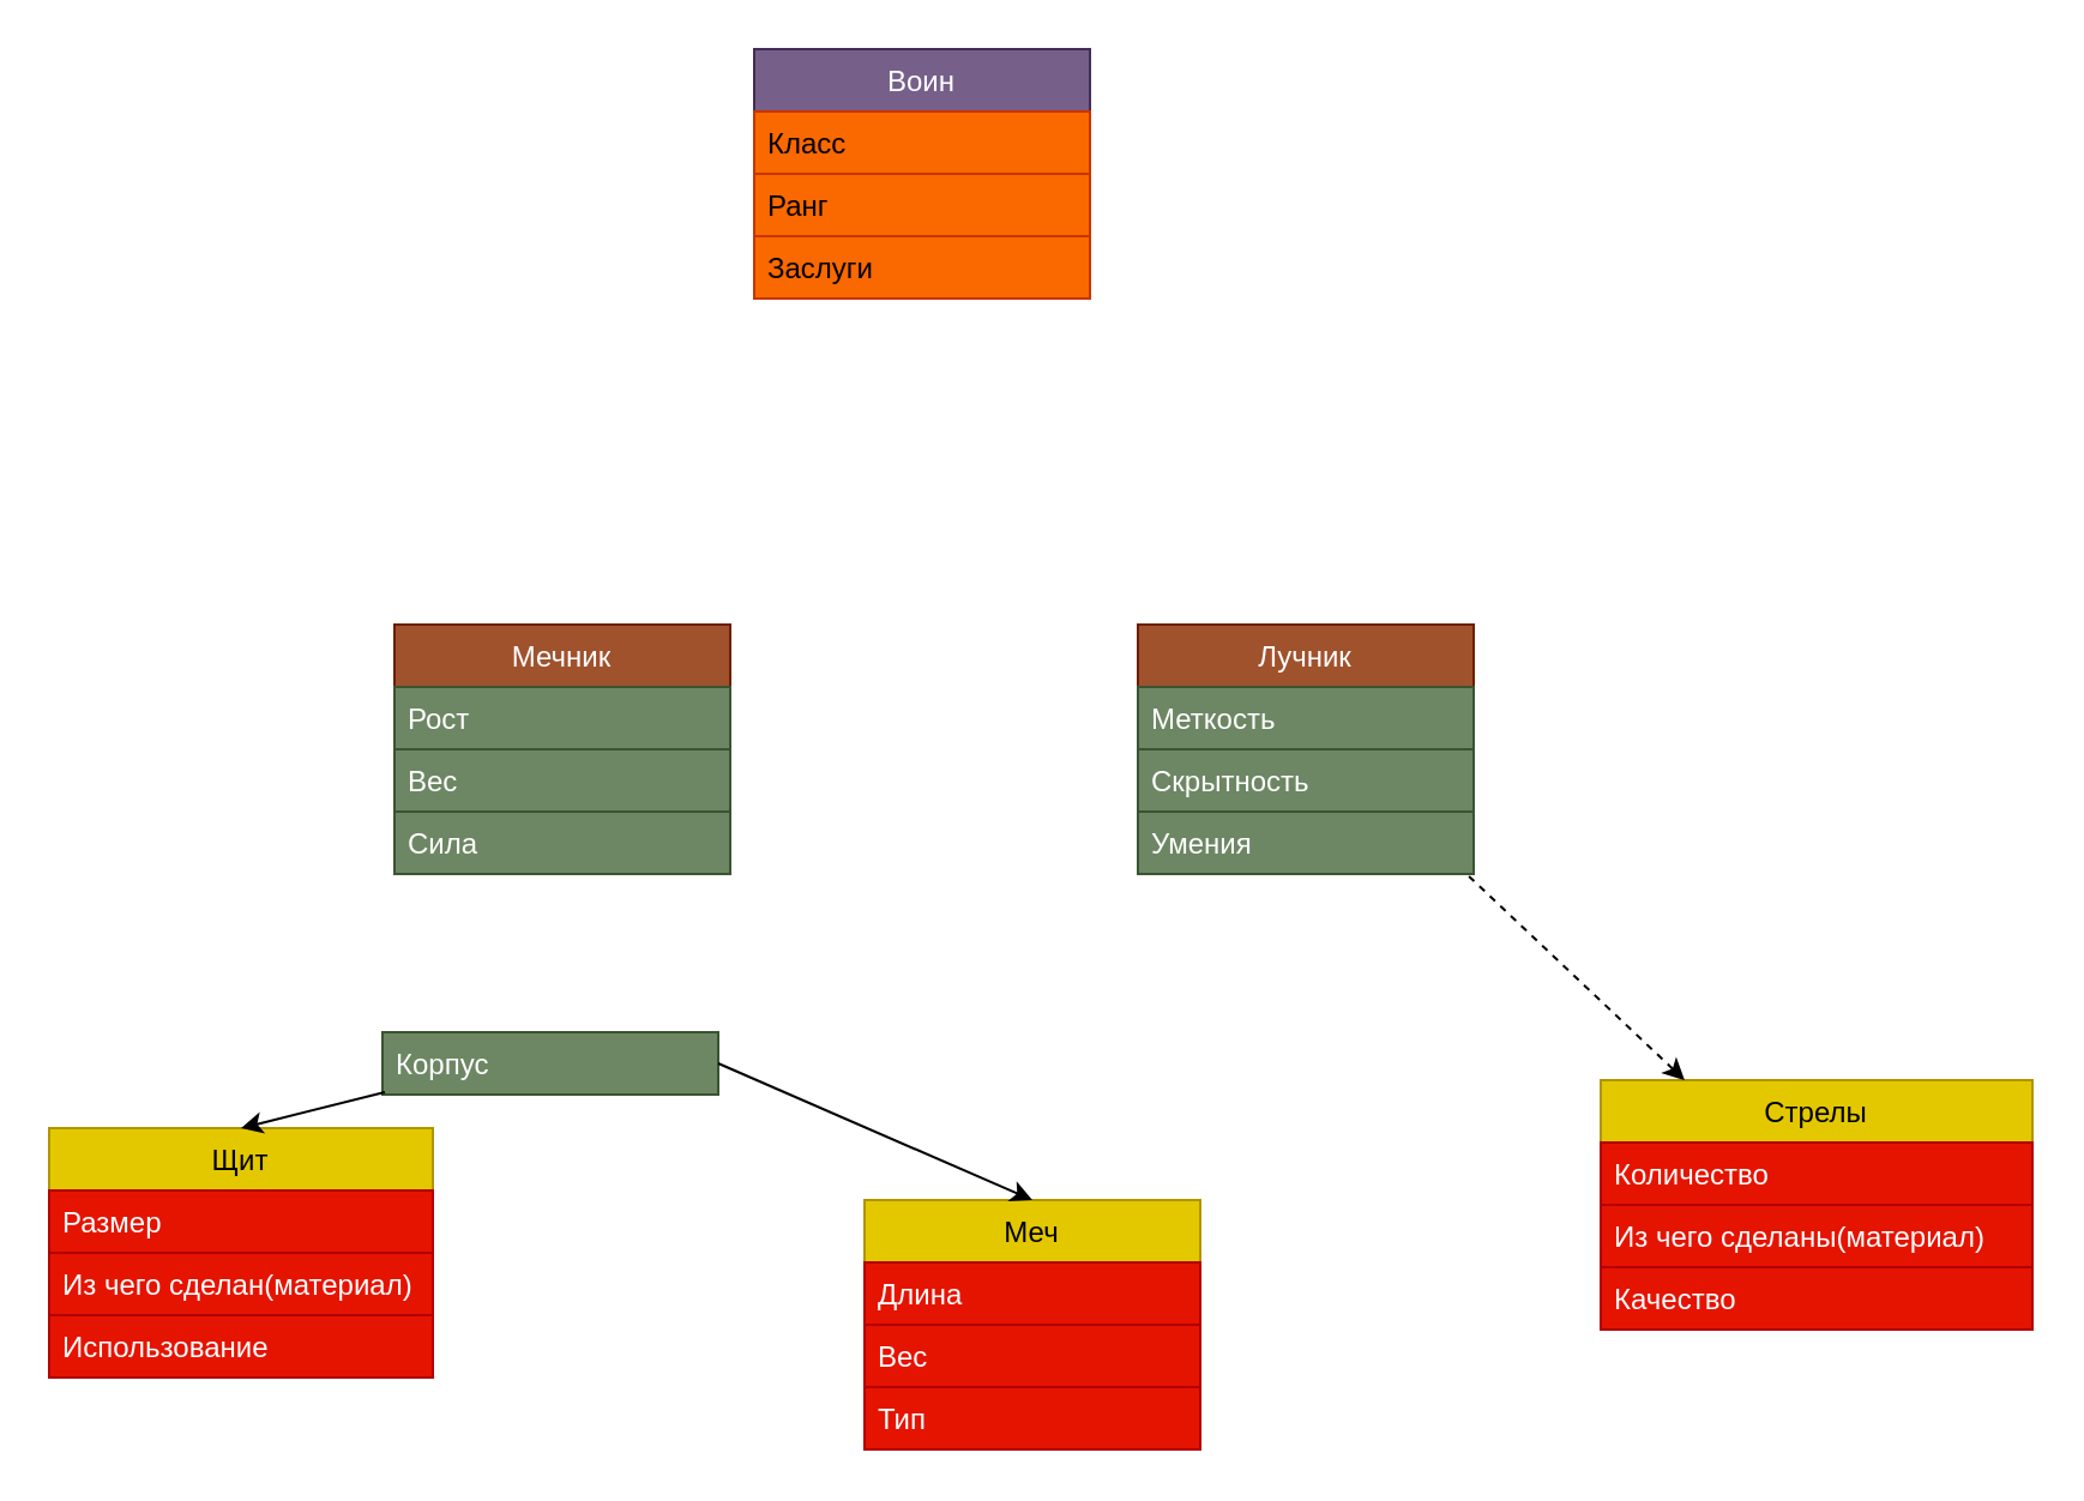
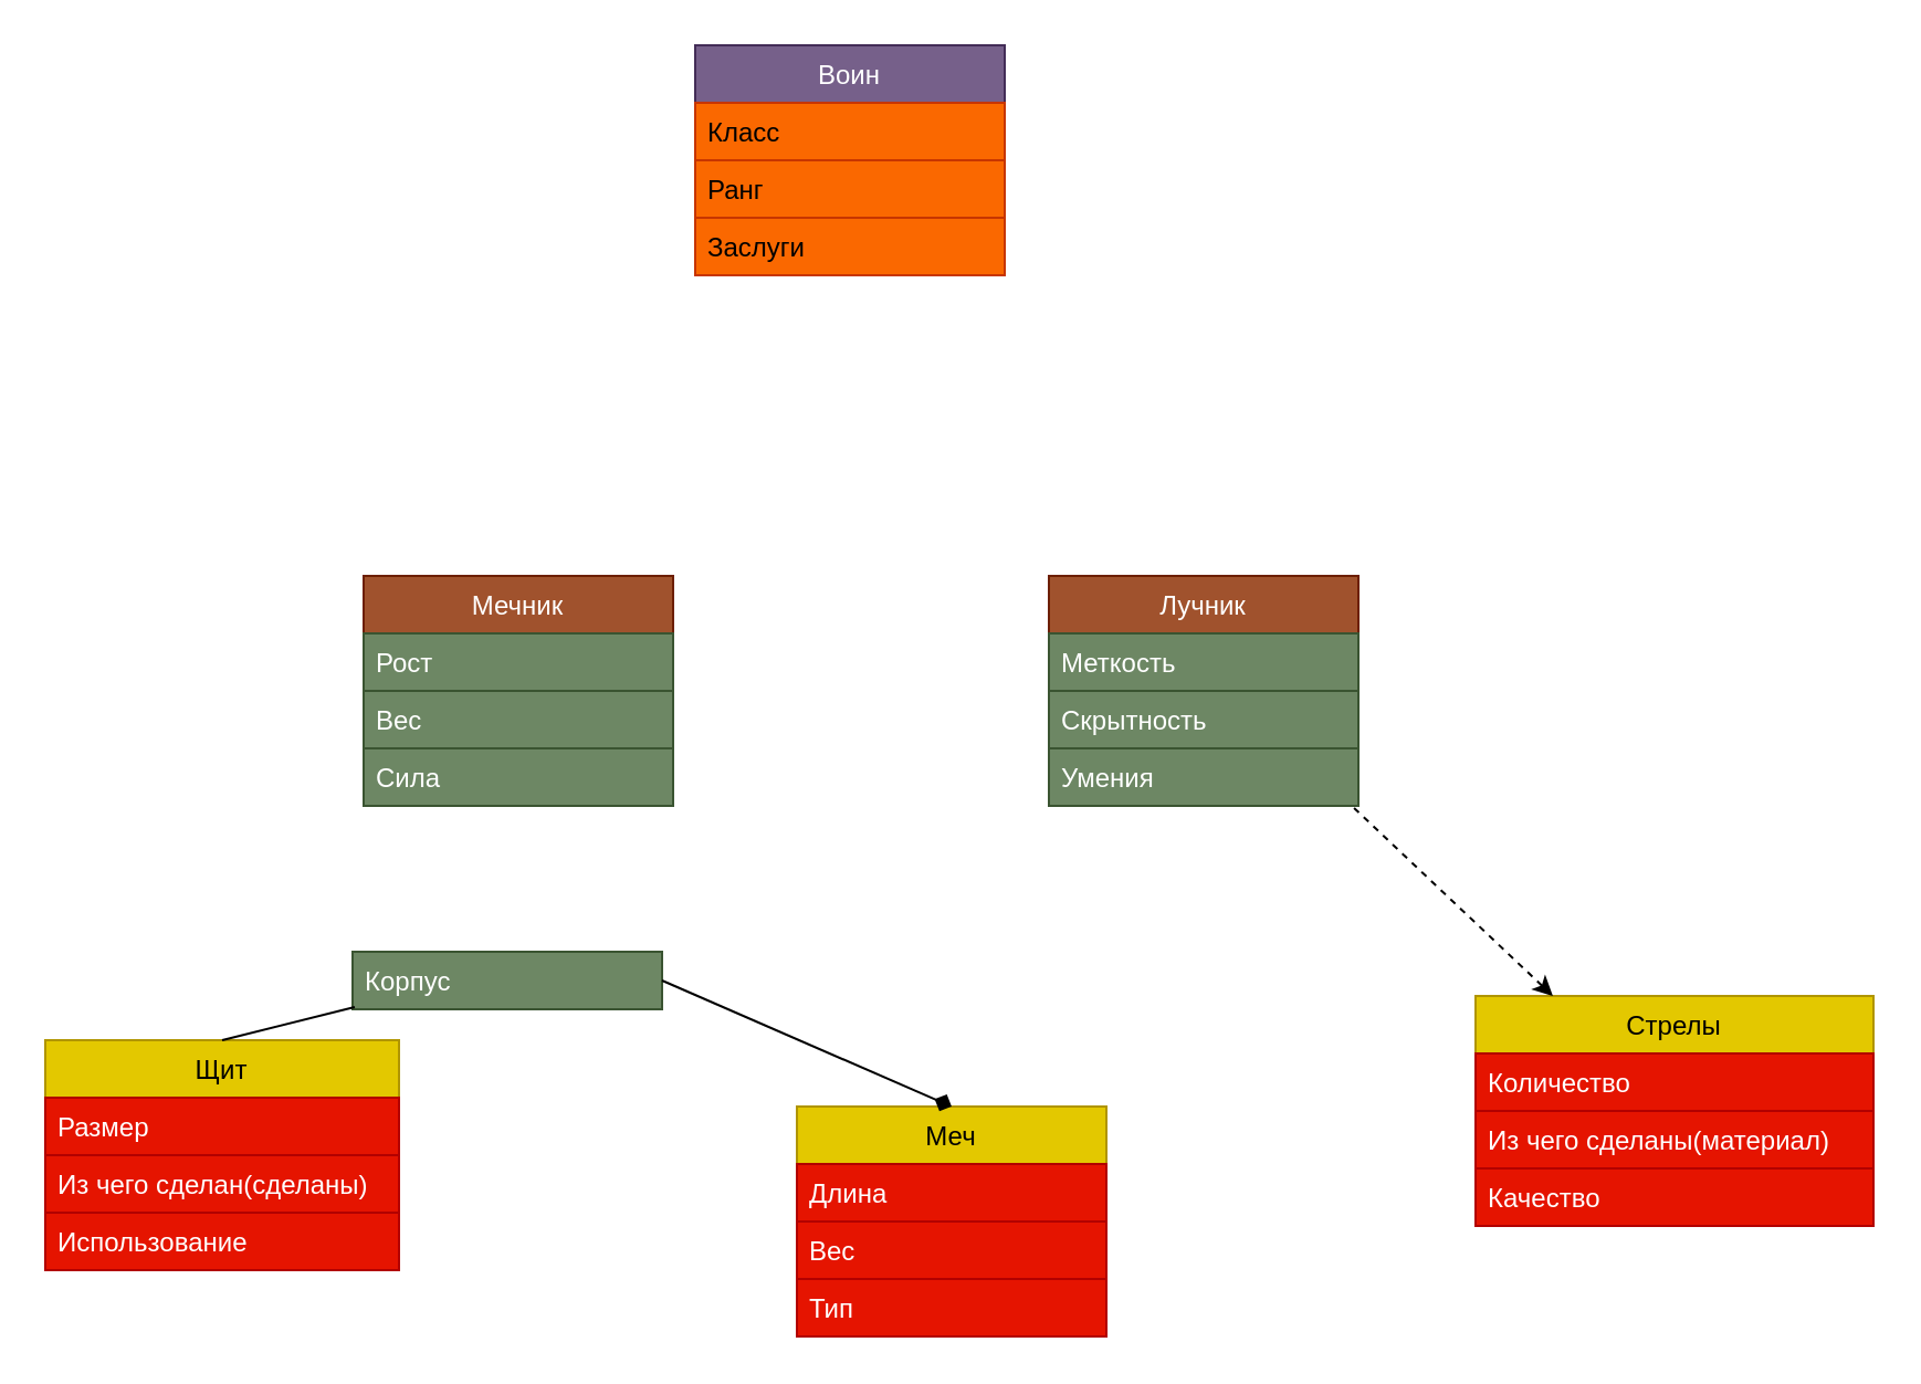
- <mxCell id="15" value="" style="endArrow=classic;html=1;exitX=0.007;exitY=0.962;exitDx=0;exitDy=0;exitPerimeter=0;entryX=0.5;entryY=0;entryDx=0;entryDy=0;" edge="1" parent="1" source="10" target="2"><mxGeometry width="50" height="50" relative="1" as="geometry"><mxPoint x="354" y="410" as="sourcePoint" /><mxPoint x="94" y="470" as="targetPoint" /></mxGeometry></mxCell>
+ <mxCell id="15" value="" style="endArrow=none;html=1;exitX=0.007;exitY=0.962;exitDx=0;exitDy=0;exitPerimeter=0;entryX=0.5;entryY=0;entryDx=0;entryDy=0;" edge="1" parent="1" source="10" target="2"><mxGeometry width="50" height="50" relative="1" as="geometry"><mxPoint x="354" y="410" as="sourcePoint" /><mxPoint x="94" y="470" as="targetPoint" /></mxGeometry></mxCell>
- <mxCell id="29" value="" style="endArrow=classic;html=1;exitX=1;exitY=0.5;exitDx=0;exitDy=0;entryX=0.5;entryY=0;entryDx=0;entryDy=0;" edge="1" parent="1" source="10" target="25"><mxGeometry width="50" height="50" relative="1" as="geometry"><mxPoint x="410" y="580" as="sourcePoint" /><mxPoint x="460" y="530" as="targetPoint" /></mxGeometry></mxCell>
+ <mxCell id="29" value="" style="endArrow=diamond;html=1;exitX=1;exitY=0.5;exitDx=0;exitDy=0;entryX=0.5;entryY=0;entryDx=0;entryDy=0;" edge="1" parent="1" source="10" target="25"><mxGeometry width="50" height="50" relative="1" as="geometry"><mxPoint x="410" y="580" as="sourcePoint" /><mxPoint x="460" y="530" as="targetPoint" /></mxGeometry></mxCell>
- <mxCell id="4" value="Из чего сделан(материал)" style="text;strokeColor=#B20000;fillColor=#e51400;align=left;verticalAlign=top;spacingLeft=4;spacingRight=4;overflow=hidden;rotatable=0;points=[[0,0.5],[1,0.5]];portConstraint=eastwest;fontColor=#ffffff;" vertex="1" parent="2"><mxGeometry y="52" width="160" height="26" as="geometry" /></mxCell>
+ <mxCell id="4" value="Из чего сделан(сделаны)" style="text;strokeColor=#B20000;fillColor=#e51400;align=left;verticalAlign=top;spacingLeft=4;spacingRight=4;overflow=hidden;rotatable=0;points=[[0,0.5],[1,0.5]];portConstraint=eastwest;fontColor=#ffffff;" vertex="1" parent="2"><mxGeometry y="52" width="160" height="26" as="geometry" /></mxCell>
